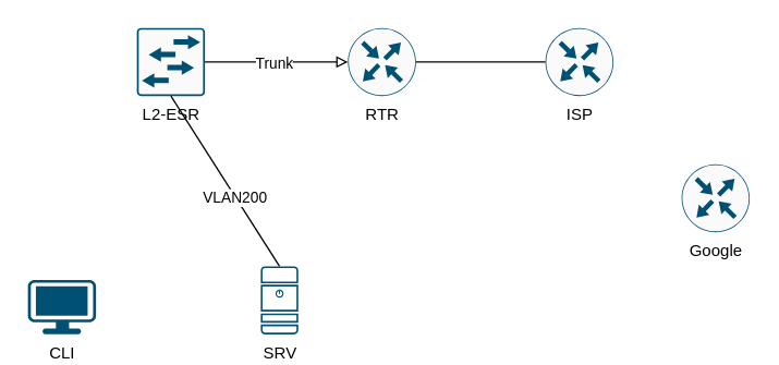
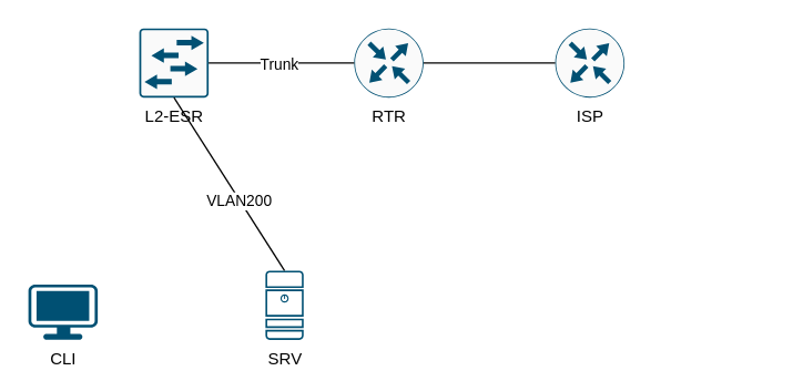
- <mxCell id="8" style="edgeStyle=orthogonalEdgeStyle;rounded=0;orthogonalLoop=1;jettySize=auto;html=1;exitX=1;exitY=0.5;exitDx=0;exitDy=0;exitPerimeter=0;entryX=0;entryY=0.5;entryDx=0;entryDy=0;entryPerimeter=0;endArrow=block;endFill=0;" edge="1" parent="1" source="2" target="3"><mxGeometry relative="1" as="geometry" /></mxCell>
+ <mxCell id="8" style="edgeStyle=orthogonalEdgeStyle;rounded=0;orthogonalLoop=1;jettySize=auto;html=1;exitX=1;exitY=0.5;exitDx=0;exitDy=0;exitPerimeter=0;entryX=0;entryY=0.5;entryDx=0;entryDy=0;entryPerimeter=0;endArrow=none;endFill=0;" edge="1" parent="1" source="2" target="3"><mxGeometry relative="1" as="geometry" /></mxCell>
- <mxCell id="12" value="Google" style="sketch=0;points=[[0.5,0,0],[1,0.5,0],[0.5,1,0],[0,0.5,0],[0.145,0.145,0],[0.856,0.145,0],[0.855,0.856,0],[0.145,0.855,0]];verticalLabelPosition=bottom;html=1;verticalAlign=top;aspect=fixed;align=center;pointerEvents=1;shape=mxgraph.cisco19.rect;prIcon=router;fillColor=#FAFAFA;strokeColor=#005073;" vertex="1" parent="1"><mxGeometry x="500" y="120" width="50" height="50" as="geometry" /></mxCell>
